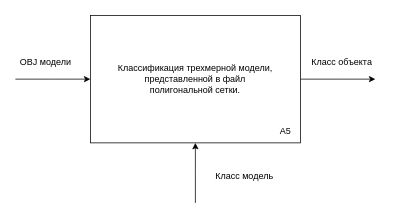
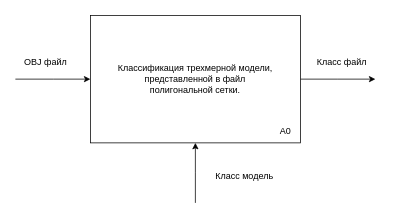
- <mxCell id="7" value="OBJ модели" style="text;html=1;align=center;verticalAlign=middle;resizable=0;points=[];autosize=1;strokeColor=none;fillColor=none;" parent="1" vertex="1"><mxGeometry x="20" y="68" width="80" height="30" as="geometry" /></mxCell>
+ <mxCell id="7" value="OBJ файл" style="text;html=1;align=center;verticalAlign=middle;resizable=0;points=[];autosize=1;strokeColor=none;fillColor=none;" parent="1" vertex="1"><mxGeometry x="20" y="68" width="80" height="30" as="geometry" /></mxCell>
- <mxCell id="9" value="Класс объекта" style="text;html=1;align=center;verticalAlign=middle;resizable=0;points=[];autosize=1;strokeColor=none;fillColor=none;" parent="1" vertex="1"><mxGeometry x="400" y="68" width="110" height="30" as="geometry" /></mxCell>
+ <mxCell id="9" value="Класс файл" style="text;html=1;align=center;verticalAlign=middle;resizable=0;points=[];autosize=1;strokeColor=none;fillColor=none;" parent="1" vertex="1"><mxGeometry x="400" y="68" width="110" height="30" as="geometry" /></mxCell>
- <mxCell id="6" value="A5" style="text;html=1;align=center;verticalAlign=middle;resizable=0;points=[];autosize=1;strokeColor=none;fillColor=none;" parent="1" vertex="1"><mxGeometry x="360" y="160" width="40" height="30" as="geometry" /></mxCell>
+ <mxCell id="6" value="A0" style="text;html=1;align=center;verticalAlign=middle;resizable=0;points=[];autosize=1;strokeColor=none;fillColor=none;" parent="1" vertex="1"><mxGeometry x="360" y="160" width="40" height="30" as="geometry" /></mxCell>
